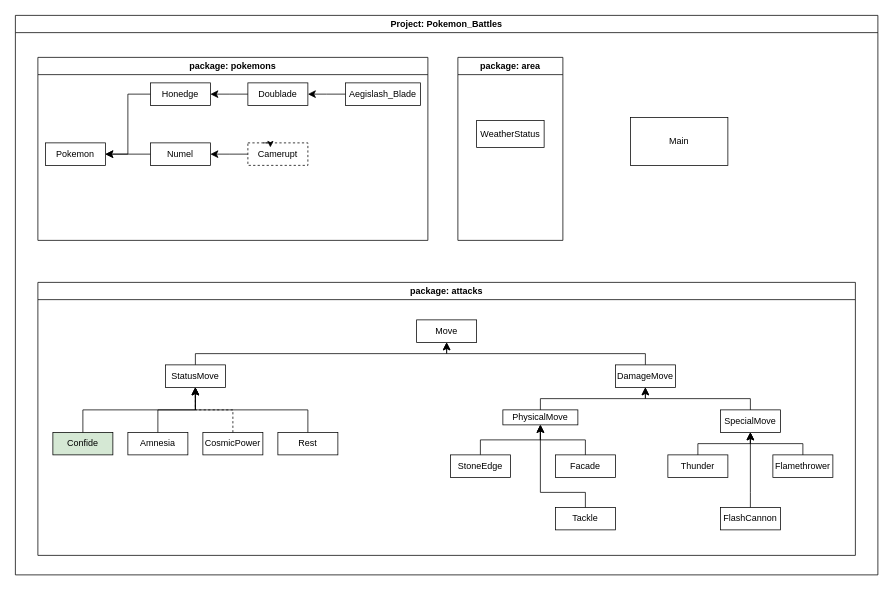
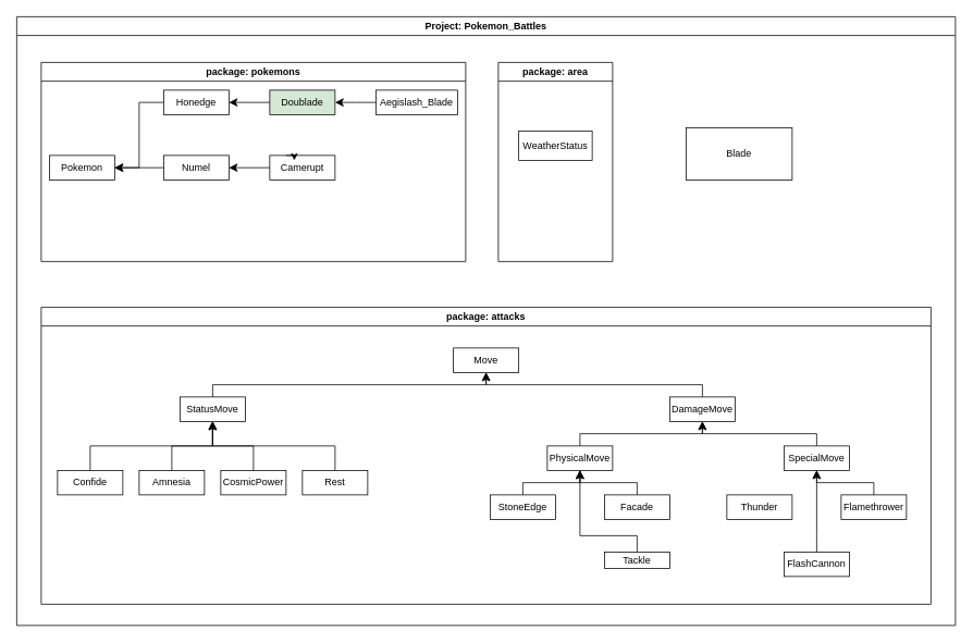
- <mxCell id="8" value="Doublade" style="html=1;whiteSpace=wrap;" parent="1" vertex="1"><mxGeometry x="330" y="110" width="80" height="30" as="geometry" /></mxCell>
+ <mxCell id="8" value="Doublade" style="html=1;whiteSpace=wrap;fillColor=#d5e8d4;" parent="1" vertex="1"><mxGeometry x="330" y="110" width="80" height="30" as="geometry" /></mxCell>
- <mxCell id="19" value="Main" style="html=1;whiteSpace=wrap;" parent="16" vertex="1"><mxGeometry x="820" y="136" width="130" height="64" as="geometry" /></mxCell>
+ <mxCell id="19" value="Blade" style="html=1;whiteSpace=wrap;" parent="16" vertex="1"><mxGeometry x="820" y="136" width="130" height="64" as="geometry" /></mxCell>
- <mxCell id="10" value="Camerupt" style="html=1;whiteSpace=wrap;dashed=1;" parent="1" vertex="1"><mxGeometry x="330" y="190" width="80" height="30" as="geometry" /></mxCell>
+ <mxCell id="10" value="Camerupt" style="html=1;whiteSpace=wrap;" parent="1" vertex="1"><mxGeometry x="330" y="190" width="80" height="30" as="geometry" /></mxCell>
- <mxCell id="31" value="PhysicalMove" style="html=1;whiteSpace=wrap;" parent="27" vertex="1"><mxGeometry x="620" y="170" width="100" height="20" as="geometry" /></mxCell>
+ <mxCell id="31" value="PhysicalMove" style="html=1;whiteSpace=wrap;" parent="27" vertex="1"><mxGeometry x="620" y="170" width="80" height="30" as="geometry" /></mxCell>
- <mxCell id="30" value="" style="edgeStyle=elbowEdgeStyle;elbow=vertical;endArrow=classic;html=1;curved=0;rounded=0;endSize=8;startSize=8;exitX=0.5;exitY=0;exitDx=0;exitDy=0;entryX=0.5;entryY=1;entryDx=0;entryDy=0;dashed=1;" parent="27" source="28" target="29" edge="1"><mxGeometry width="50" height="50" relative="1" as="geometry"><mxPoint x="110" y="250" as="sourcePoint" /><mxPoint x="180" y="160" as="targetPoint" /><Array as="points" /></mxGeometry></mxCell>
+ <mxCell id="30" value="" style="edgeStyle=elbowEdgeStyle;elbow=vertical;endArrow=classic;html=1;curved=0;rounded=0;endSize=8;startSize=8;exitX=0.5;exitY=0;exitDx=0;exitDy=0;entryX=0.5;entryY=1;entryDx=0;entryDy=0;" parent="27" source="28" target="29" edge="1"><mxGeometry width="50" height="50" relative="1" as="geometry"><mxPoint x="110" y="250" as="sourcePoint" /><mxPoint x="180" y="160" as="targetPoint" /><Array as="points" /></mxGeometry></mxCell>
- <mxCell id="20" value="Confide" style="html=1;whiteSpace=wrap;fillColor=#d5e8d4;" parent="16" vertex="1"><mxGeometry x="50" y="556" width="80" height="30" as="geometry" /></mxCell>
+ <mxCell id="20" value="Confide" style="html=1;whiteSpace=wrap;" parent="16" vertex="1"><mxGeometry x="50" y="556" width="80" height="30" as="geometry" /></mxCell>
- <mxCell id="46" value="" style="edgeStyle=elbowEdgeStyle;elbow=vertical;endArrow=classic;html=1;curved=0;rounded=0;endSize=8;startSize=8;entryX=0.5;entryY=1;entryDx=0;entryDy=0;exitX=0.5;exitY=0;exitDx=0;exitDy=0;" edge="1" parent="27" source="44" target="40"><mxGeometry width="50" height="50" relative="1" as="geometry"><mxPoint x="900" y="250" as="sourcePoint" /><mxPoint x="950" y="200" as="targetPoint" /></mxGeometry></mxCell>
- <mxCell id="33" value="Tackle" style="html=1;whiteSpace=wrap;" parent="27" vertex="1"><mxGeometry x="690" y="300" width="80" height="30" as="geometry" /></mxCell>
+ <mxCell id="33" value="Tackle" style="html=1;whiteSpace=wrap;" parent="27" vertex="1"><mxGeometry x="690" y="300" width="80" height="20" as="geometry" /></mxCell>
